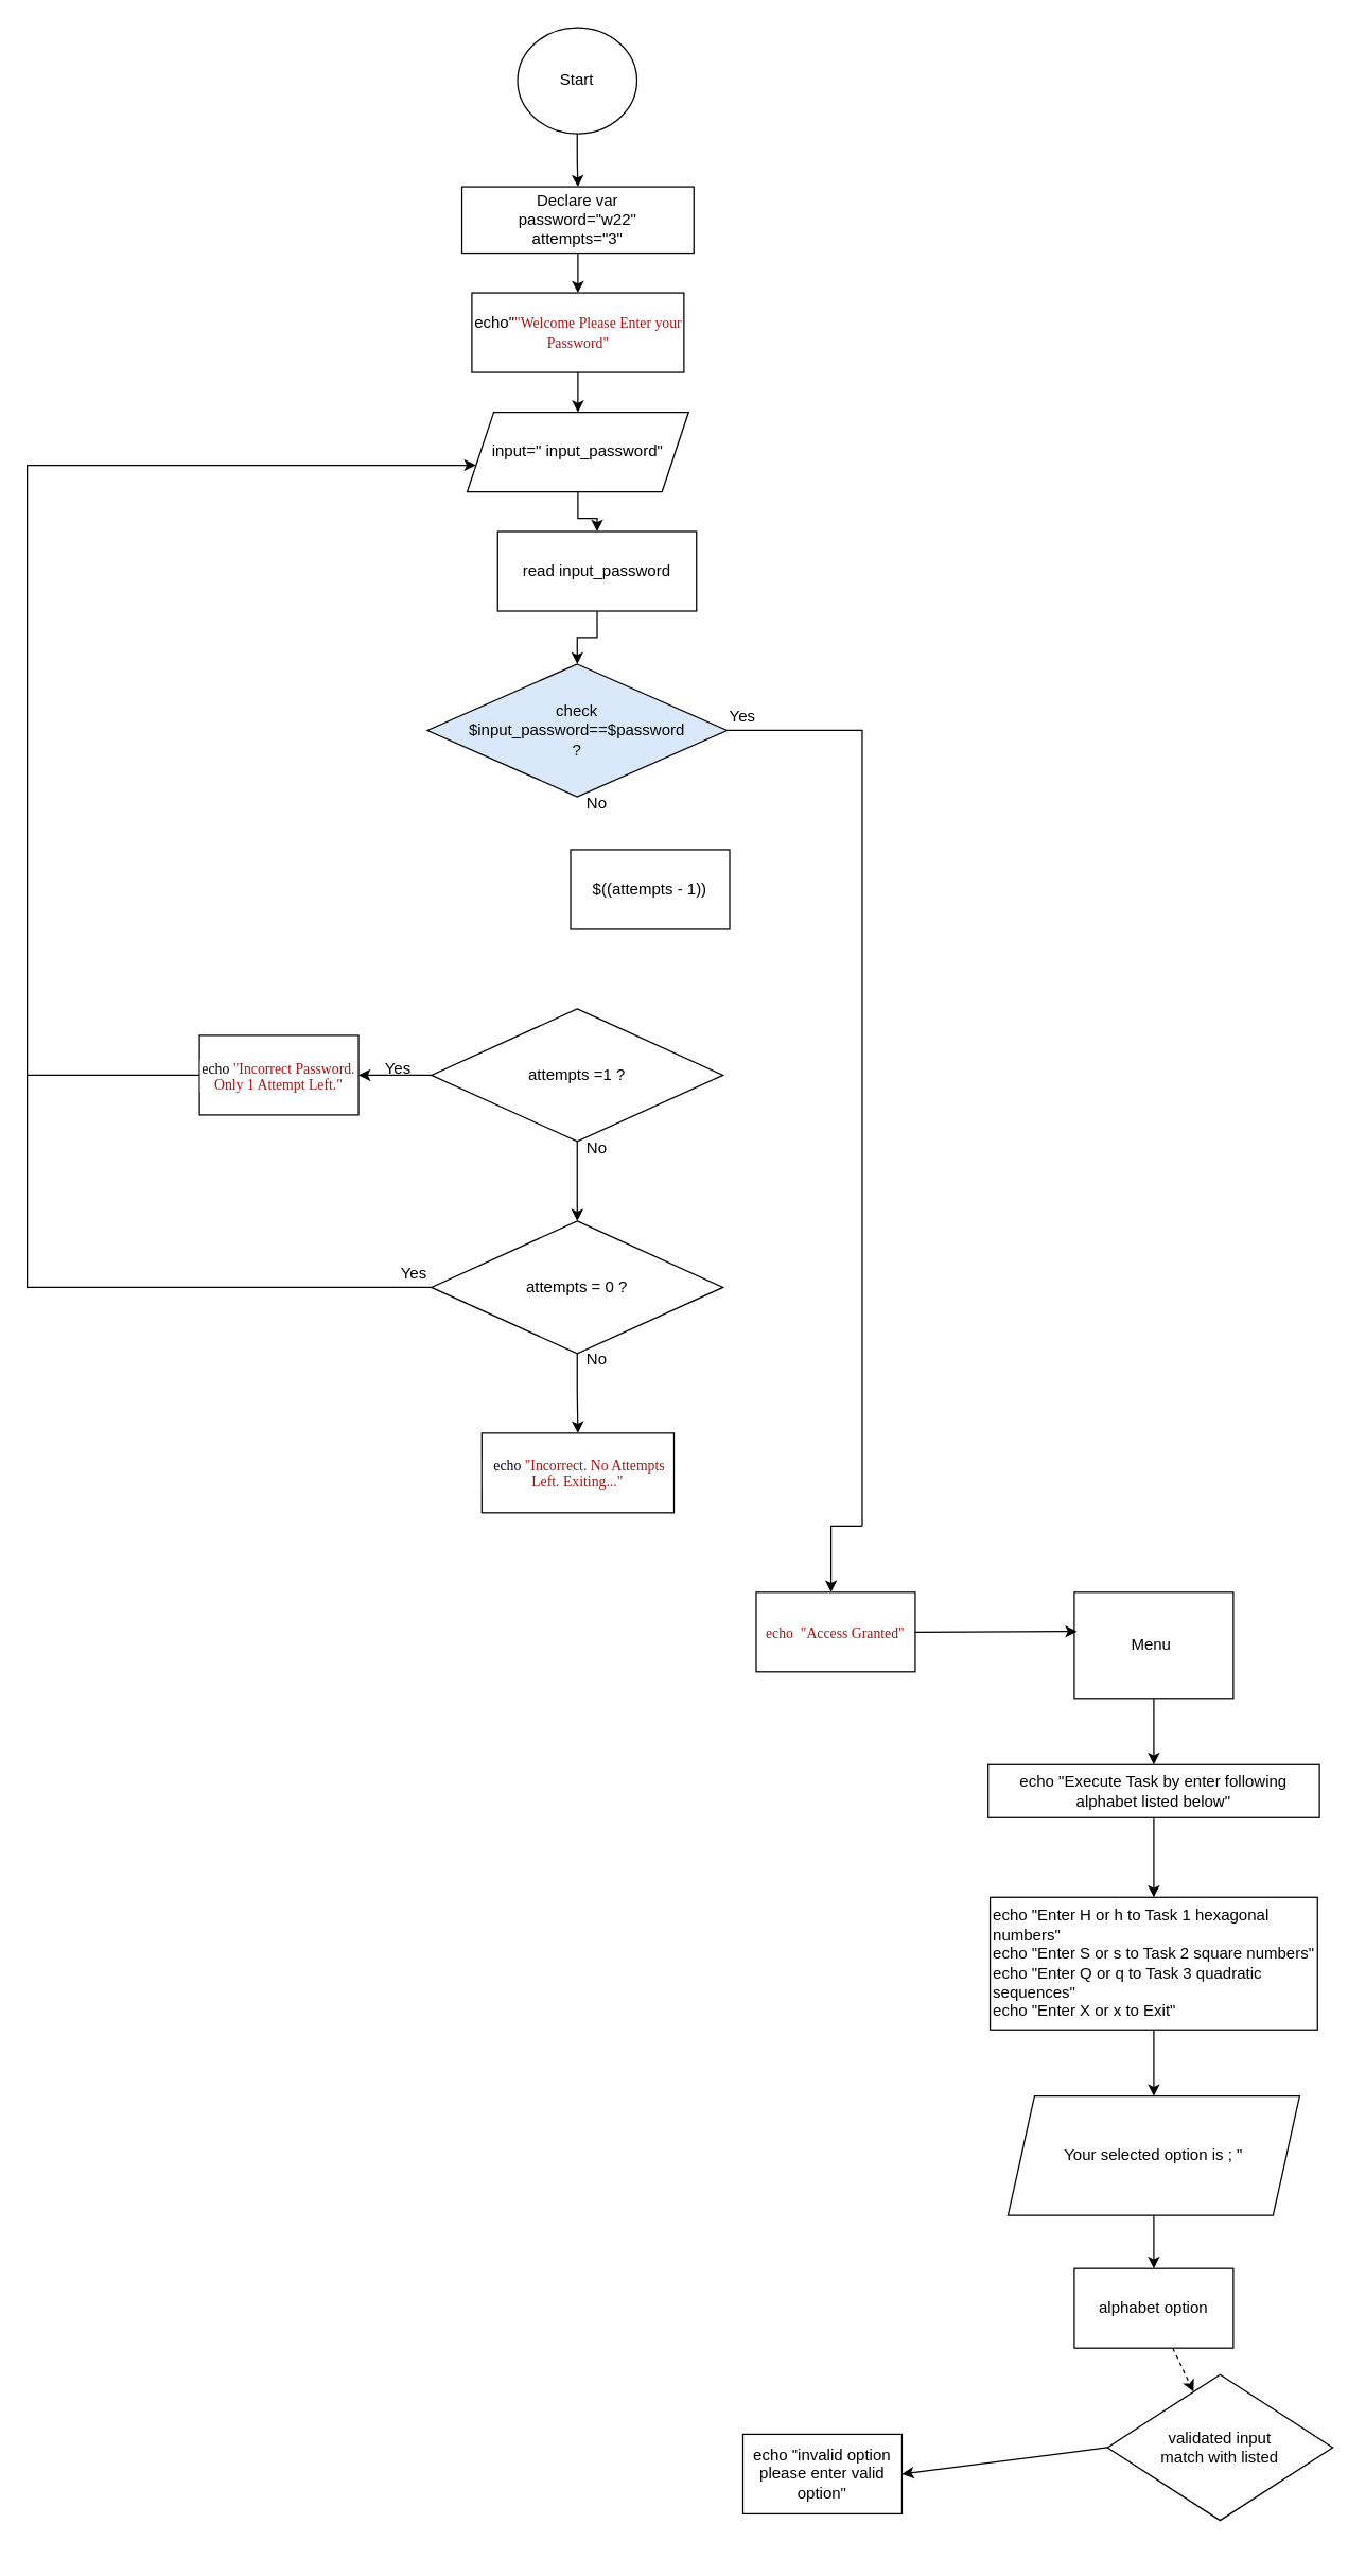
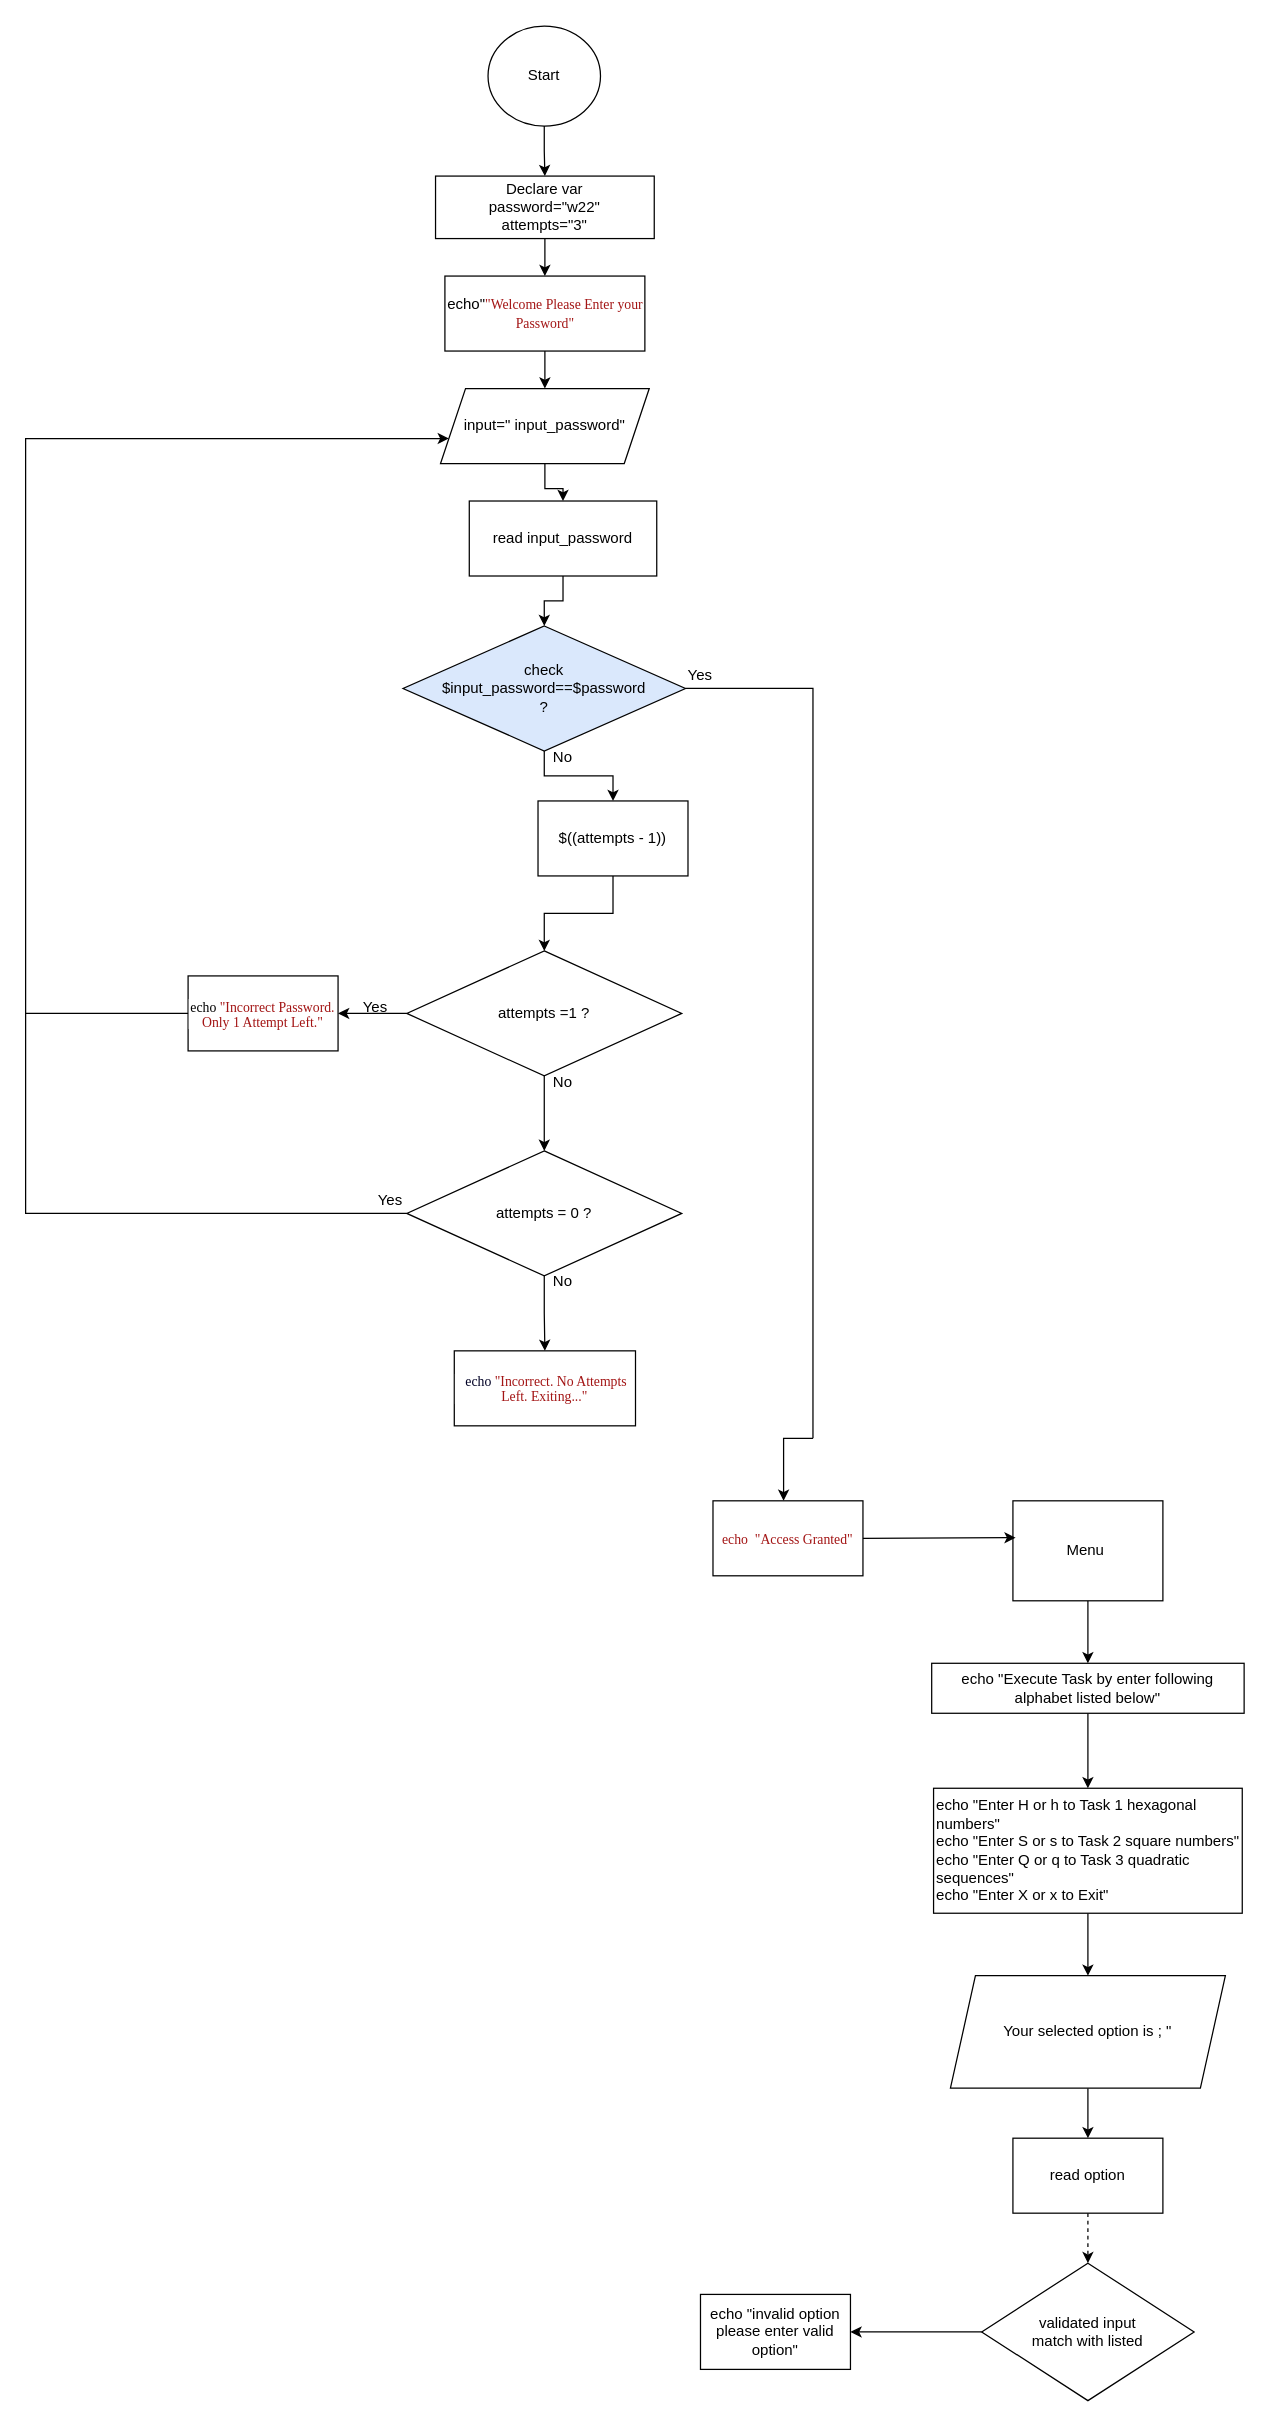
+ <mxCell id="10" value="" style="edgeStyle=orthogonalEdgeStyle;rounded=0;orthogonalLoop=1;jettySize=auto;html=1;" edge="1" parent="1" source="11" target="19"><mxGeometry relative="1" as="geometry" /></mxCell>
+ <mxCell id="18" value="" style="edgeStyle=orthogonalEdgeStyle;rounded=0;orthogonalLoop=1;jettySize=auto;html=1;" edge="1" parent="1" source="19" target="17"><mxGeometry relative="1" as="geometry" /></mxCell>
- <mxCell id="43" value="alphabet option" style="rounded=0;whiteSpace=wrap;html=1;" vertex="1" parent="1"><mxGeometry x="810" y="1710" width="120" height="60" as="geometry" /></mxCell>
+ <mxCell id="43" value="read option" style="rounded=0;whiteSpace=wrap;html=1;" vertex="1" parent="1"><mxGeometry x="810" y="1710" width="120" height="60" as="geometry" /></mxCell>
- <mxCell id="44" value="validated input&lt;div&gt;match with listed&lt;/div&gt;" style="rhombus;whiteSpace=wrap;html=1;" vertex="1" parent="1"><mxGeometry x="835" y="1790" width="170" height="110" as="geometry" /></mxCell>
+ <mxCell id="44" value="validated input&lt;div&gt;match with listed&lt;/div&gt;" style="rhombus;whiteSpace=wrap;html=1;" vertex="1" parent="1"><mxGeometry x="785" y="1810" width="170" height="110" as="geometry" /></mxCell>
